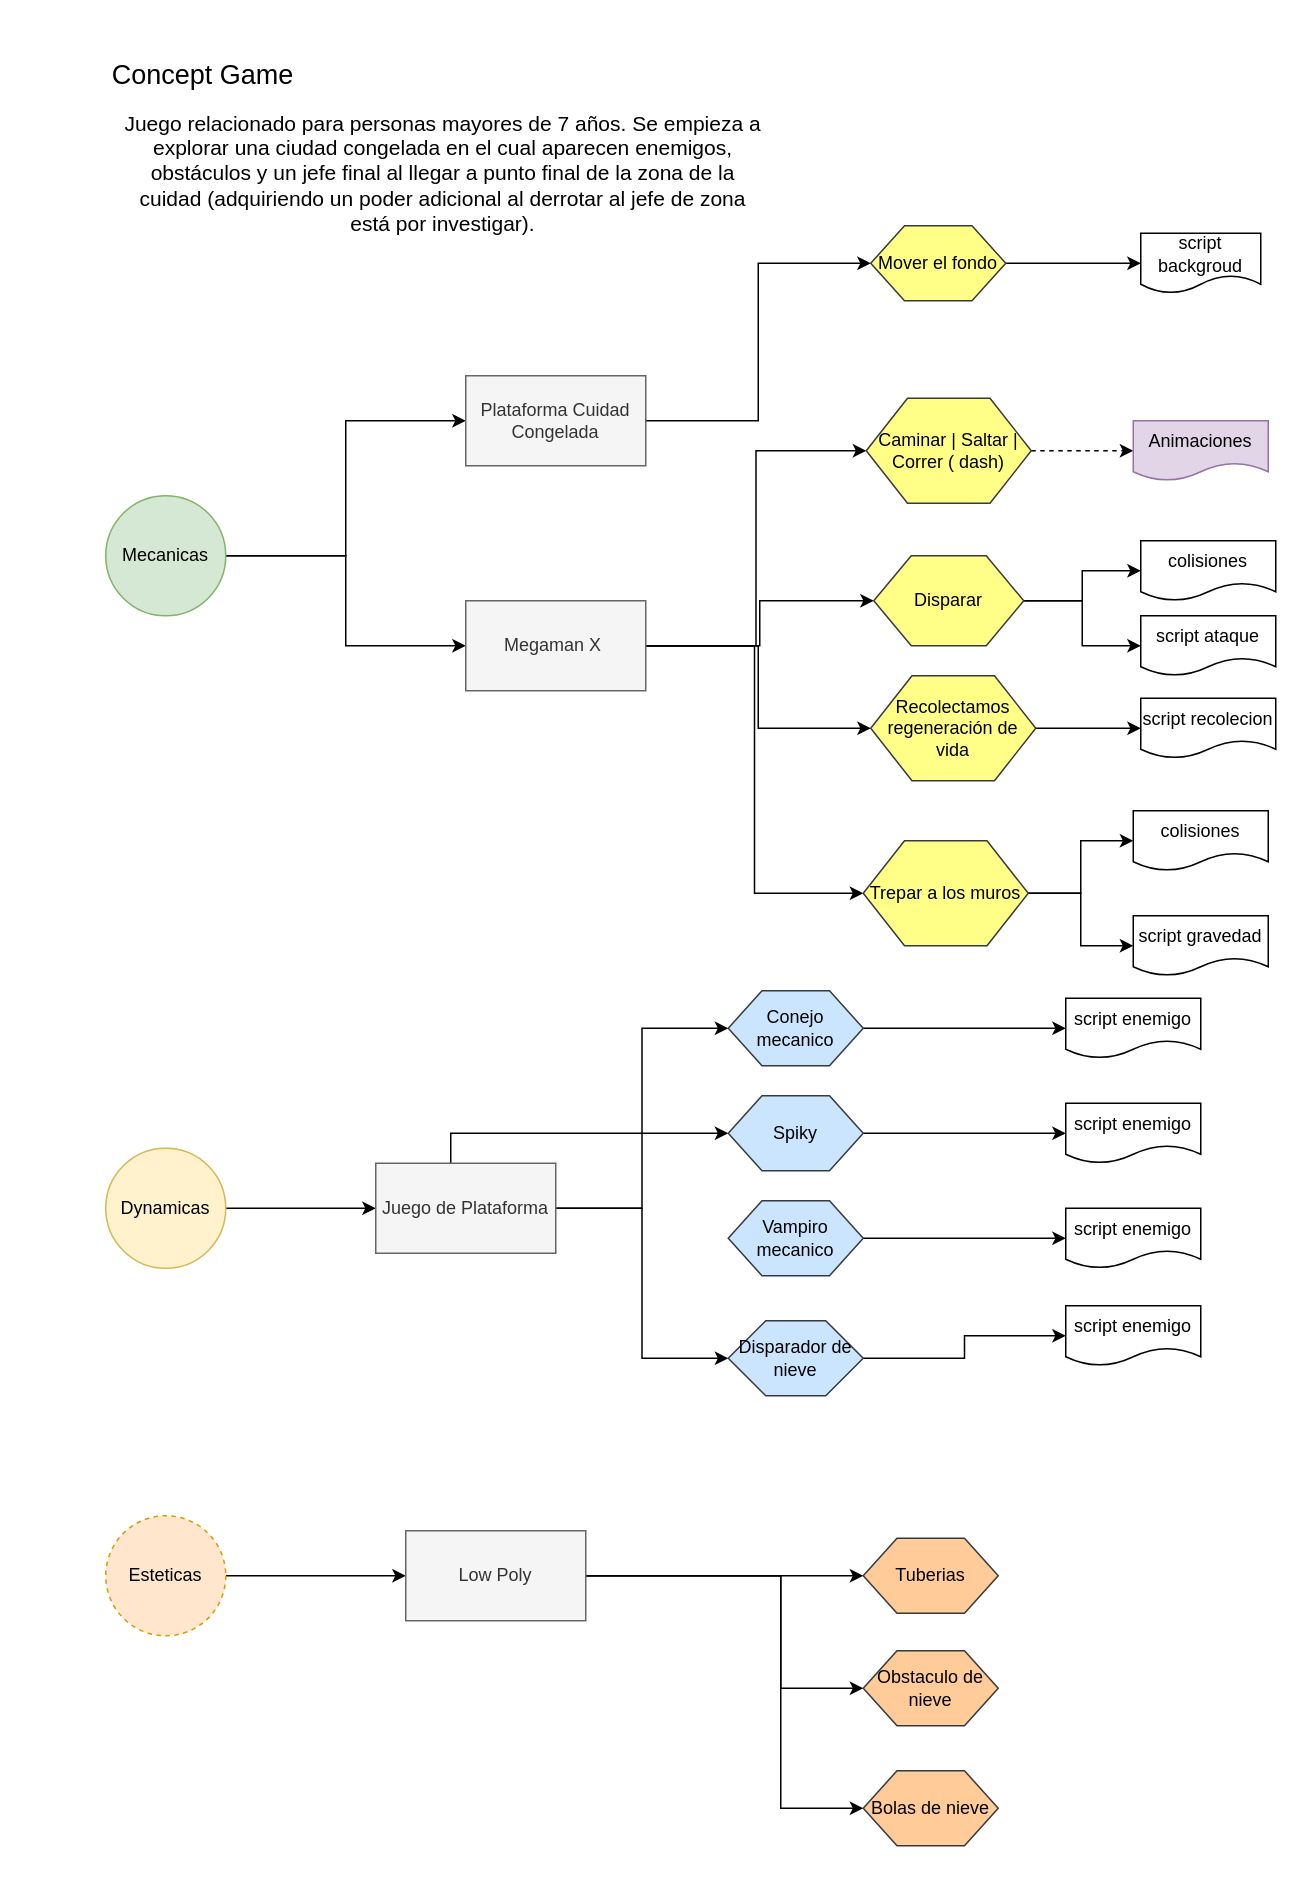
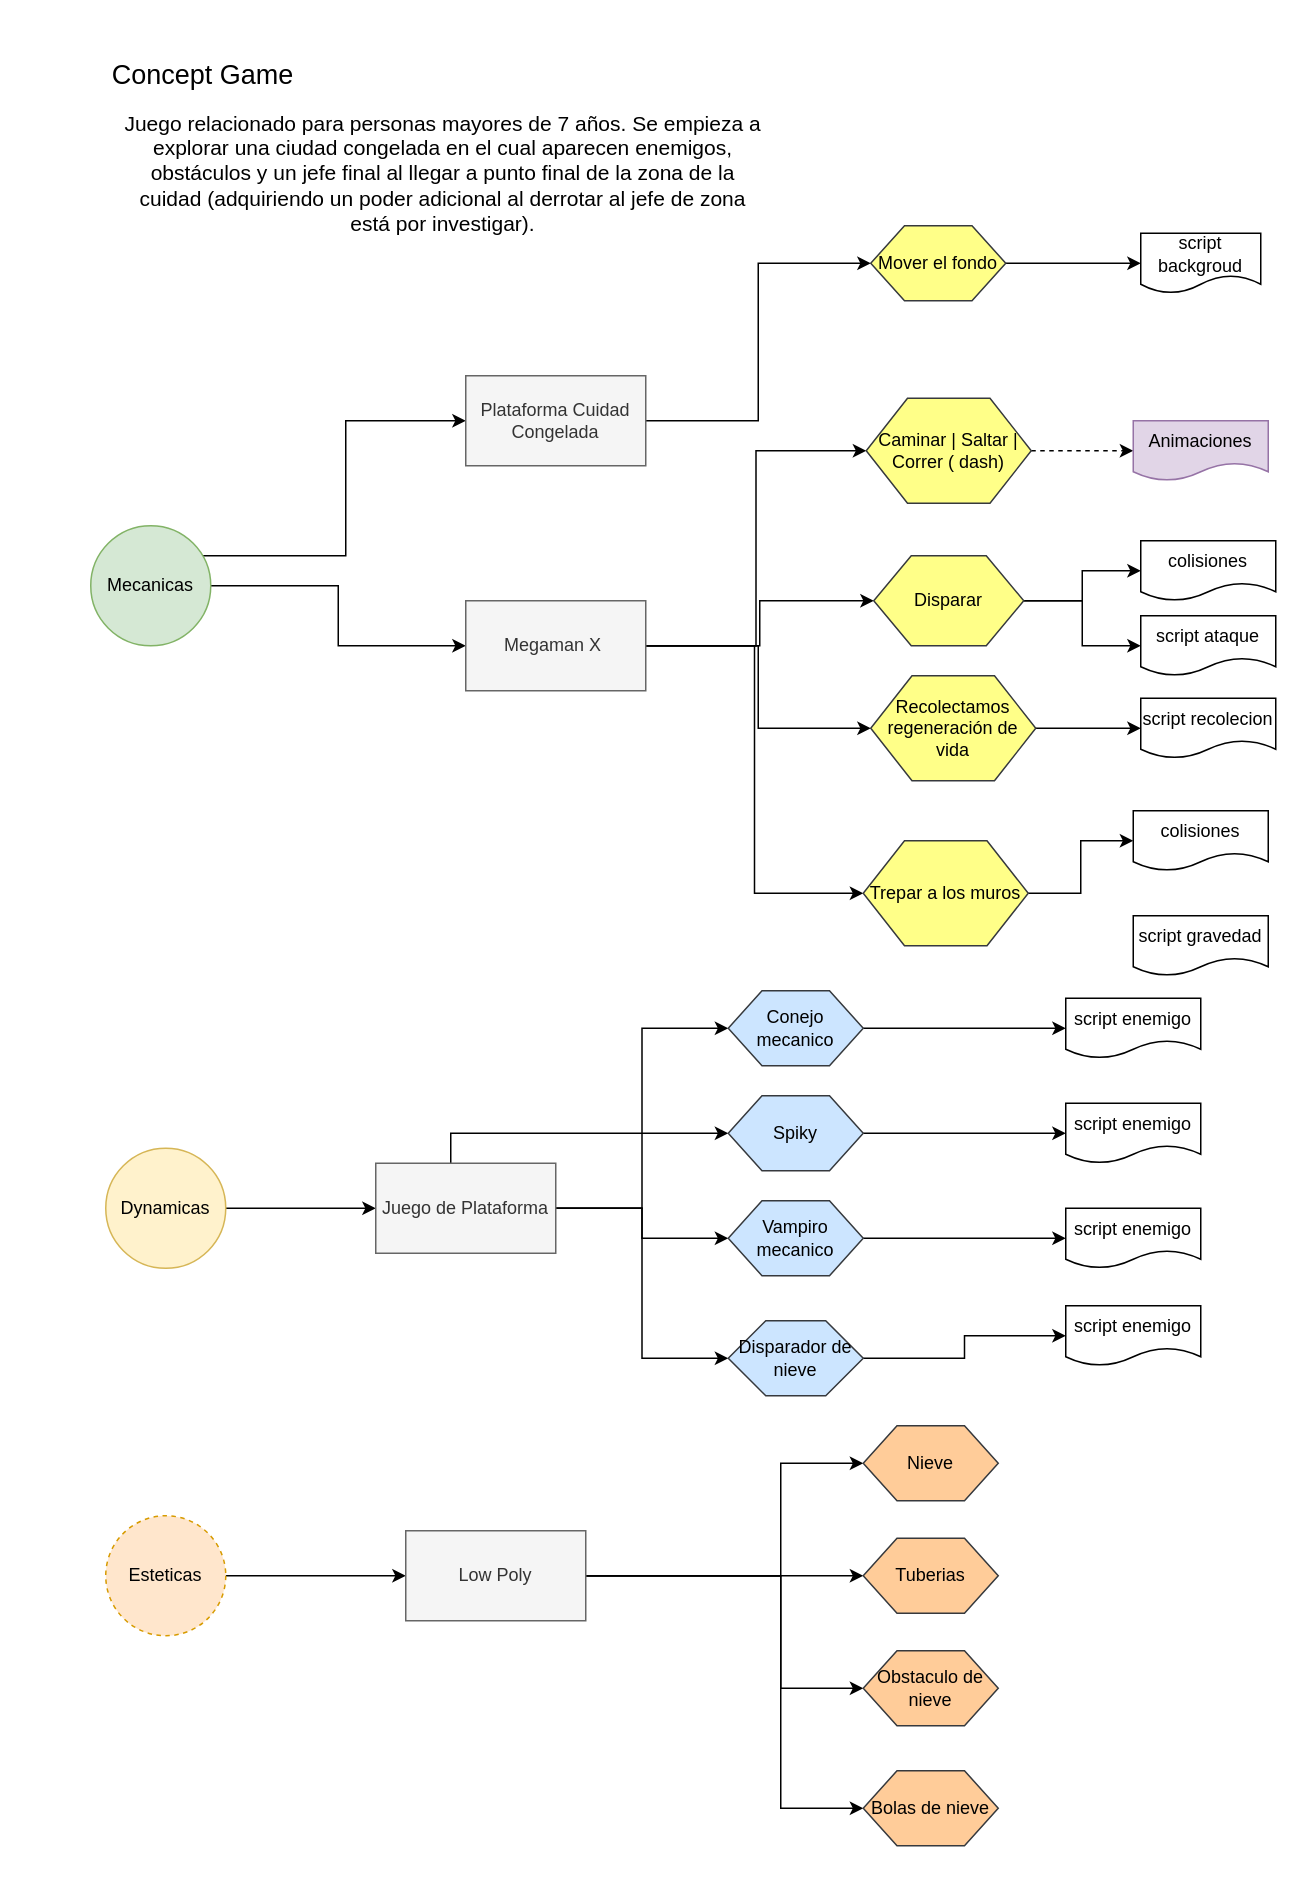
- <mxCell id="4" value="Mecanicas" style="ellipse;whiteSpace=wrap;html=1;aspect=fixed;fillColor=#d5e8d4;strokeColor=#82b366;" vertex="1" parent="1"><mxGeometry x="70" y="330" width="80" height="80" as="geometry" /></mxCell>
+ <mxCell id="4" value="Mecanicas" style="ellipse;whiteSpace=wrap;html=1;aspect=fixed;fillColor=#d5e8d4;strokeColor=#82b366;" vertex="1" parent="1"><mxGeometry x="60" y="350" width="80" height="80" as="geometry" /></mxCell>
- <mxCell id="50" style="edgeStyle=orthogonalEdgeStyle;rounded=0;orthogonalLoop=1;jettySize=auto;html=1;entryX=0;entryY=0.5;entryDx=0;entryDy=0;" edge="1" parent="1" source="51" target="53"><mxGeometry relative="1" as="geometry" /></mxCell>
+ <mxCell id="27" style="edgeStyle=orthogonalEdgeStyle;rounded=0;orthogonalLoop=1;jettySize=auto;html=1;entryX=0;entryY=0.5;entryDx=0;entryDy=0;" edge="1" parent="1" source="29" target="55"><mxGeometry relative="1" as="geometry" /></mxCell>
+ <mxCell id="39" value="Nieve" style="shape=hexagon;perimeter=hexagonPerimeter2;whiteSpace=wrap;html=1;fillColor=#ffcc99;strokeColor=#36393d;" vertex="1" parent="1"><mxGeometry x="575" y="950" width="90" height="50" as="geometry" /></mxCell>
+ <mxCell id="36" style="edgeStyle=orthogonalEdgeStyle;rounded=0;orthogonalLoop=1;jettySize=auto;html=1;entryX=0;entryY=0.5;entryDx=0;entryDy=0;" edge="1" parent="1" source="38" target="39"><mxGeometry relative="1" as="geometry"><Array as="points"><mxPoint x="520" y="1050" /><mxPoint x="520" y="975" /></Array></mxGeometry></mxCell>
